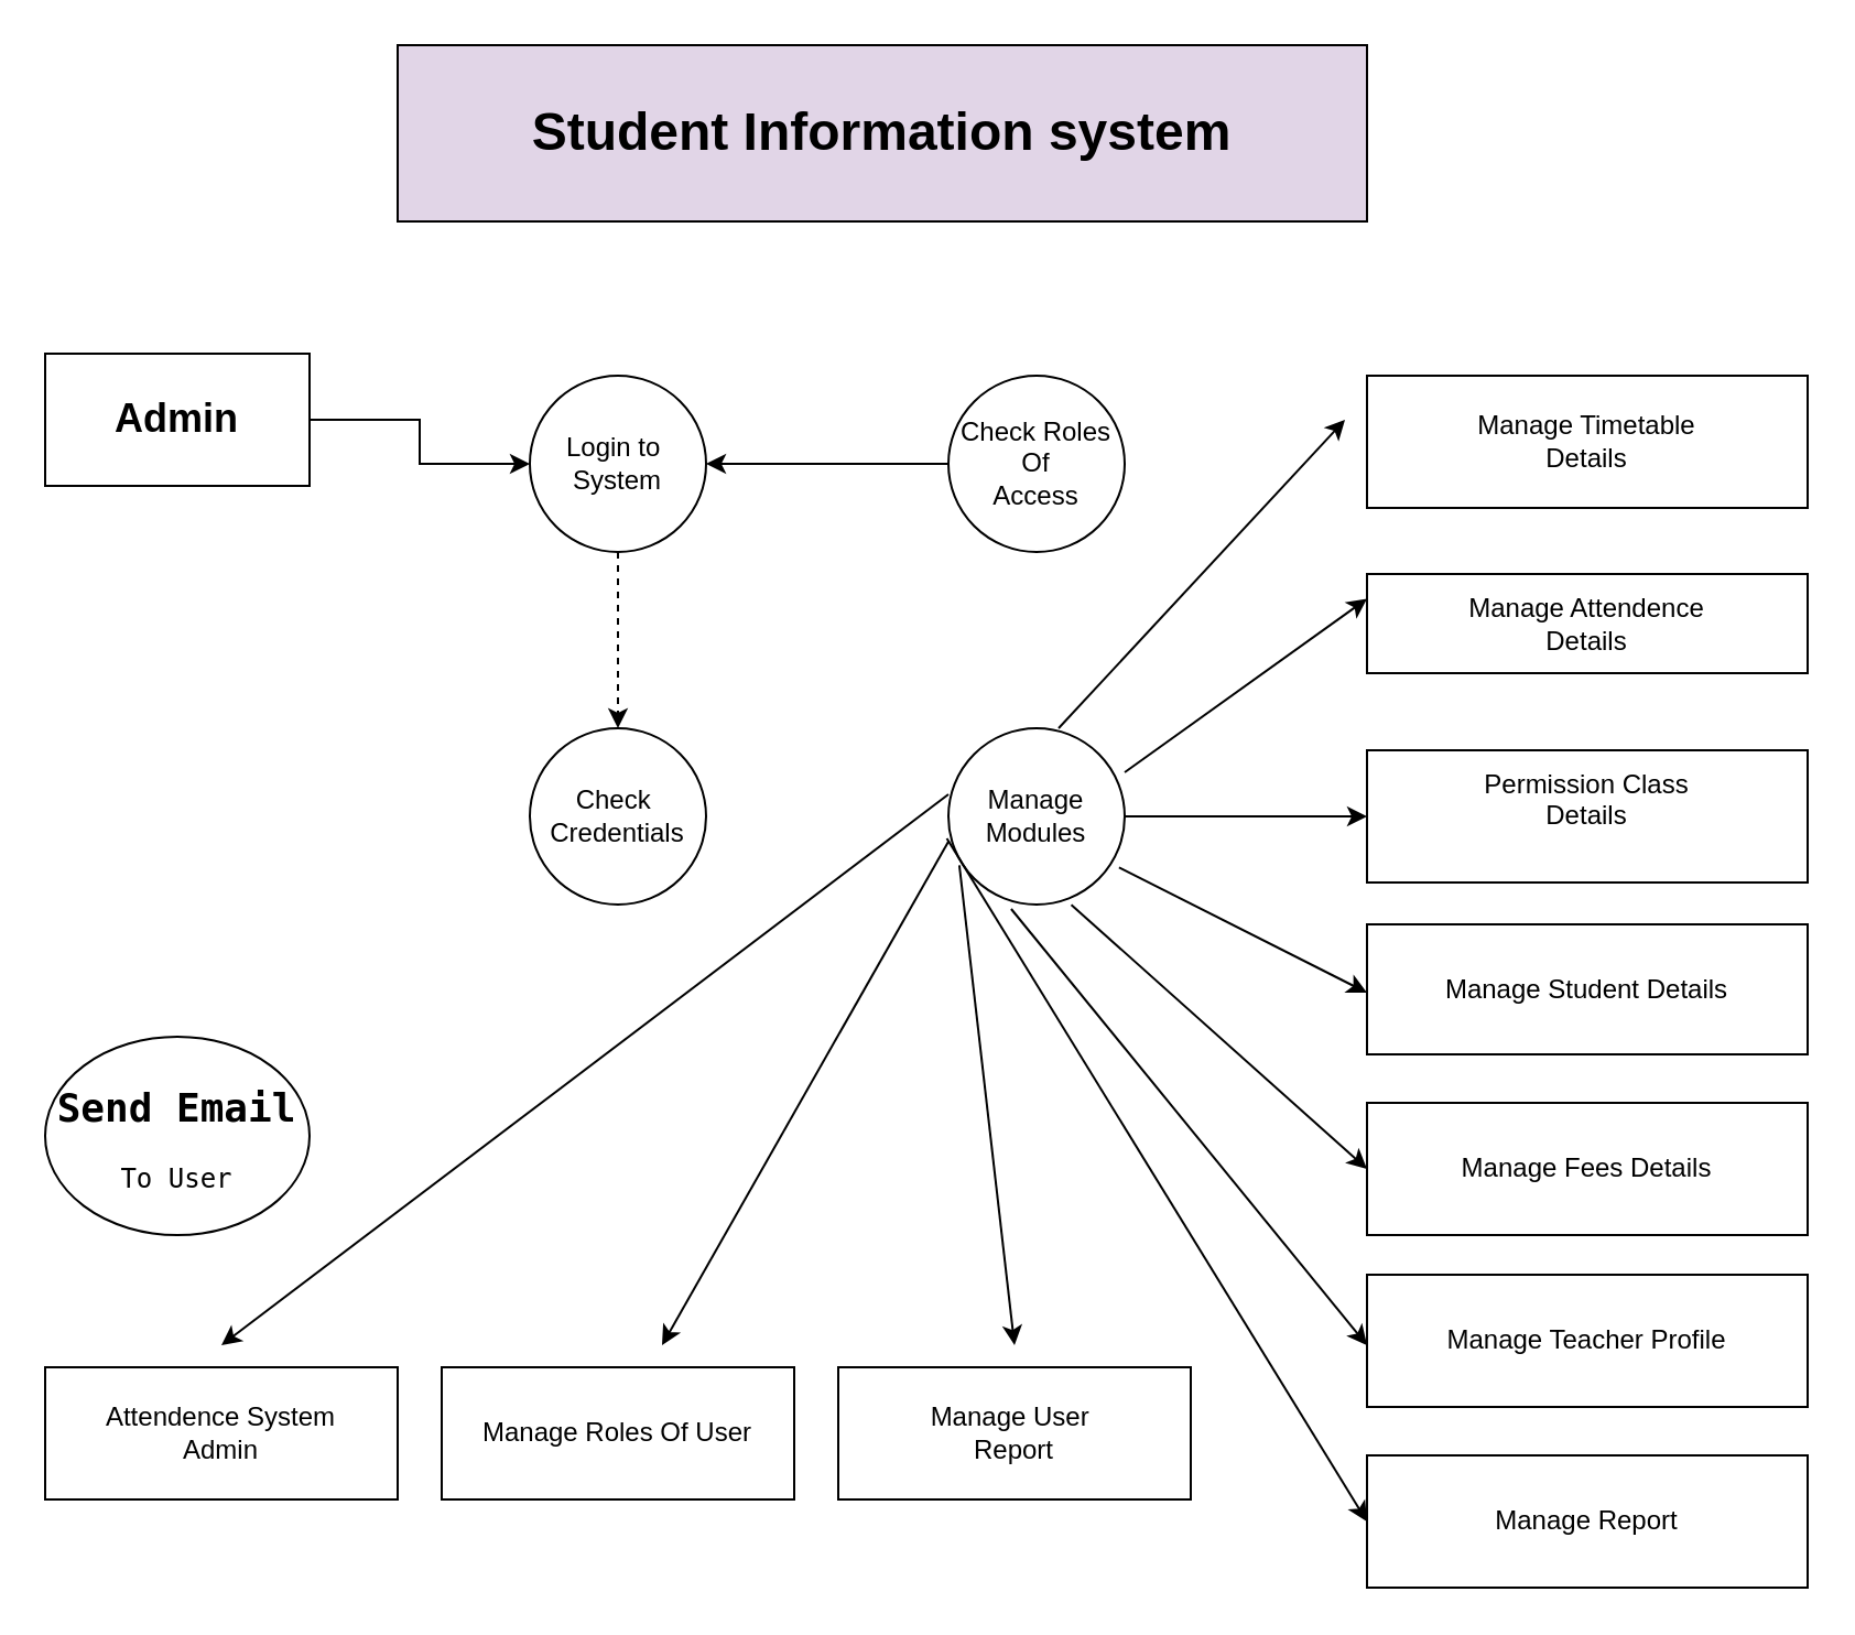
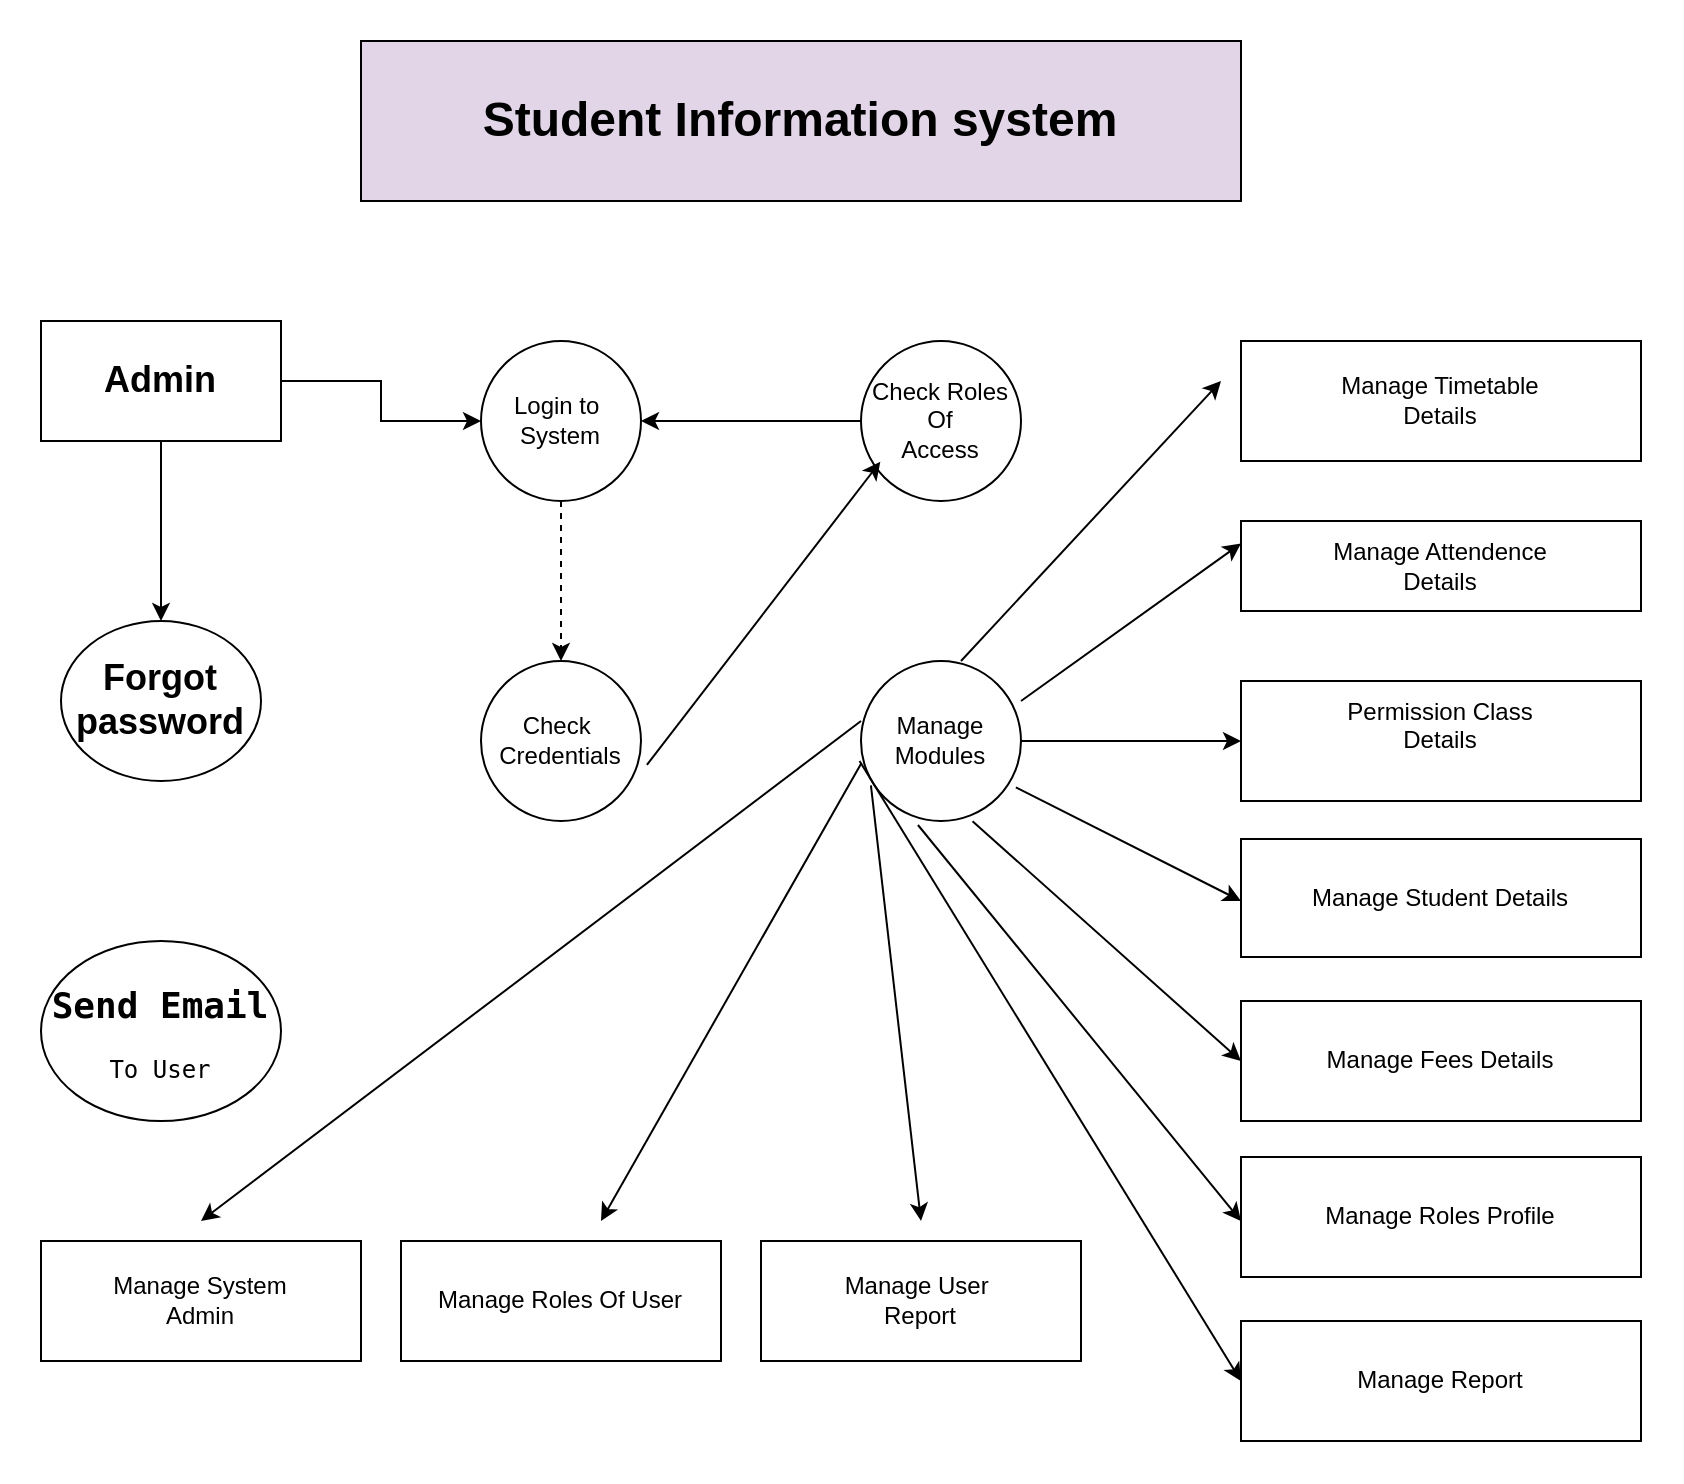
+ <mxCell id="3" value="" style="edgeStyle=orthogonalEdgeStyle;rounded=0;orthogonalLoop=1;jettySize=auto;html=1;" edge="1" parent="1" source="5" target="6"><mxGeometry relative="1" as="geometry" /></mxCell>
+ <mxCell id="13" value="" style="endArrow=classic;html=1;rounded=0;entryX=0.121;entryY=0.754;entryDx=0;entryDy=0;entryPerimeter=0;exitX=1.037;exitY=0.649;exitDx=0;exitDy=0;exitPerimeter=0;" edge="1" parent="1" source="10" target="12"><mxGeometry width="50" height="50" relative="1" as="geometry"><mxPoint x="470" y="470" as="sourcePoint" /><mxPoint x="520" y="420" as="targetPoint" /><Array as="points" /></mxGeometry></mxCell>
+ <mxCell id="6" value="&lt;h2&gt;Forgot password&lt;/h2&gt;" style="ellipse;whiteSpace=wrap;html=1;rounded=0;fillColor=light-dark(#FFFFFF,#FF3399);" vertex="1" parent="1"><mxGeometry x="30" y="310" width="100" height="80" as="geometry" /></mxCell>
- <mxCell id="20" value="Manage Teacher Profile" style="rounded=0;whiteSpace=wrap;html=1;fillColor=light-dark(#FFFFFF,#FF3399);" vertex="1" parent="1"><mxGeometry x="620" y="578" width="200" height="60" as="geometry" /></mxCell>
+ <mxCell id="20" value="Manage Roles Profile" style="rounded=0;whiteSpace=wrap;html=1;fillColor=light-dark(#FFFFFF,#FF3399);" vertex="1" parent="1"><mxGeometry x="620" y="578" width="200" height="60" as="geometry" /></mxCell>
- <mxCell id="29" value="Attendence System&lt;br&gt;Admin" style="rounded=0;whiteSpace=wrap;html=1;fillColor=light-dark(#FFFFFF,#FF3399);" vertex="1" parent="1"><mxGeometry x="20" y="620" width="160" height="60" as="geometry" /></mxCell>
+ <mxCell id="29" value="Manage System&lt;br&gt;Admin" style="rounded=0;whiteSpace=wrap;html=1;fillColor=light-dark(#FFFFFF,#FF3399);" vertex="1" parent="1"><mxGeometry x="20" y="620" width="160" height="60" as="geometry" /></mxCell>
